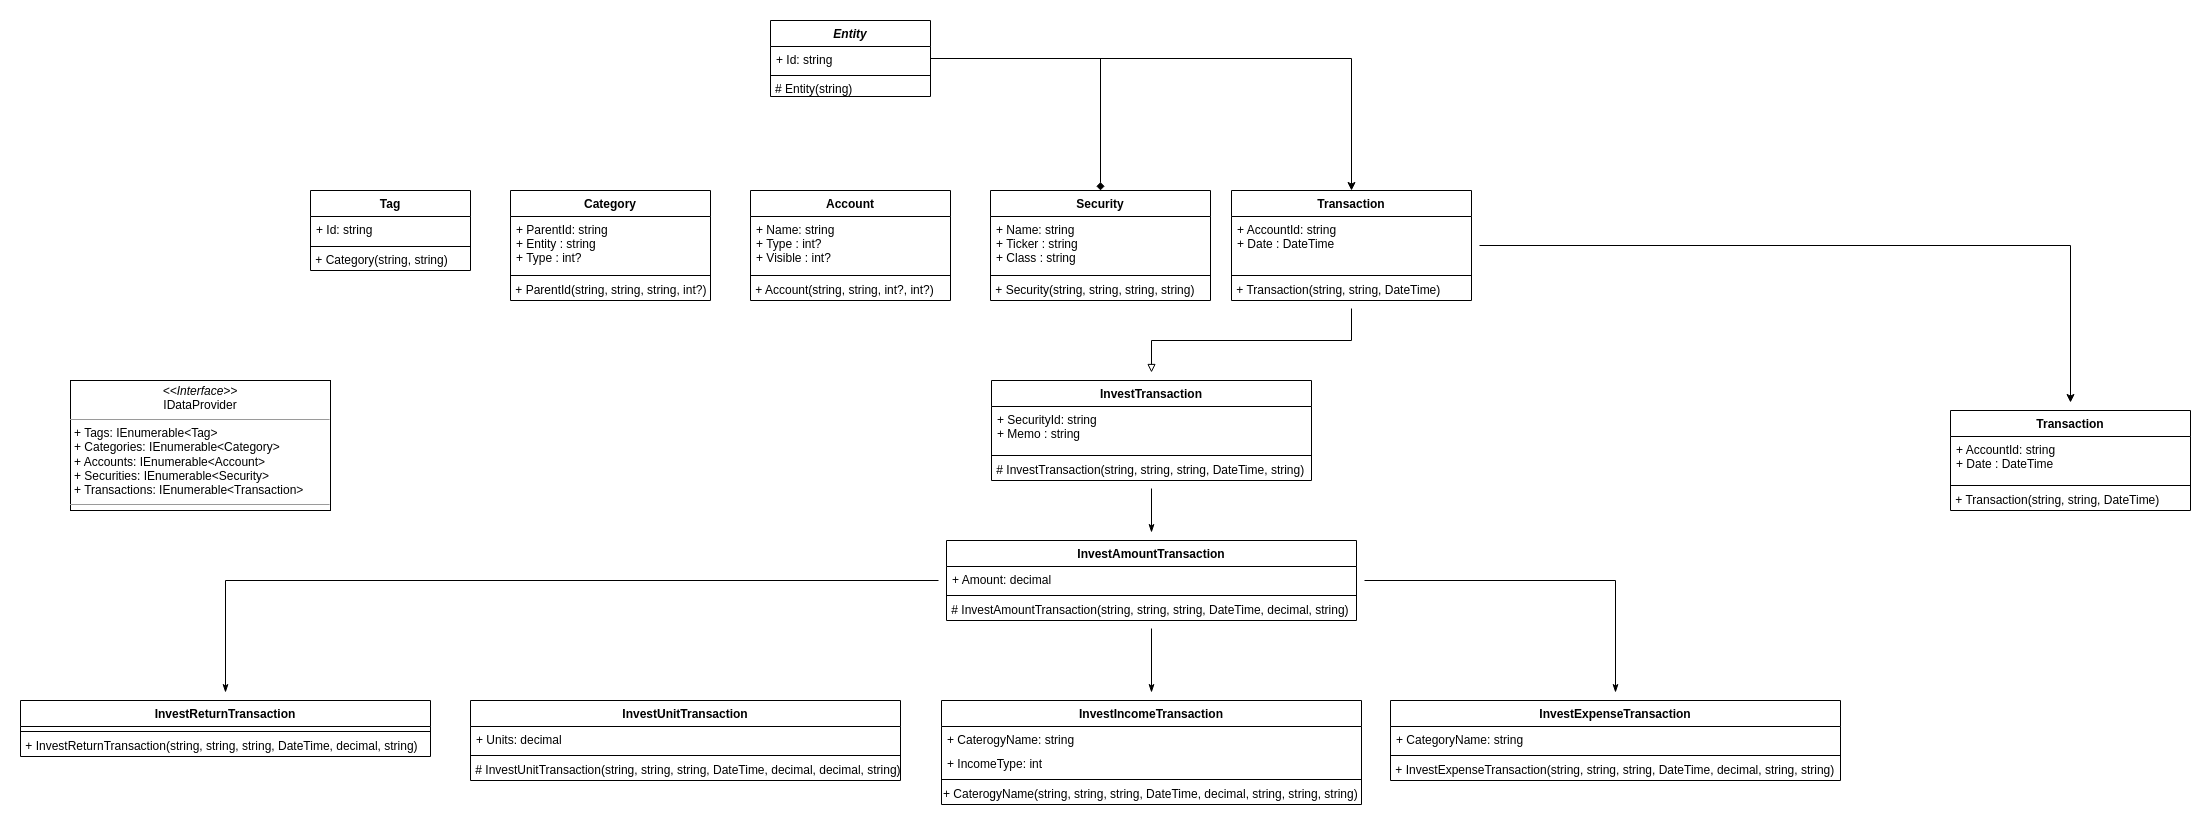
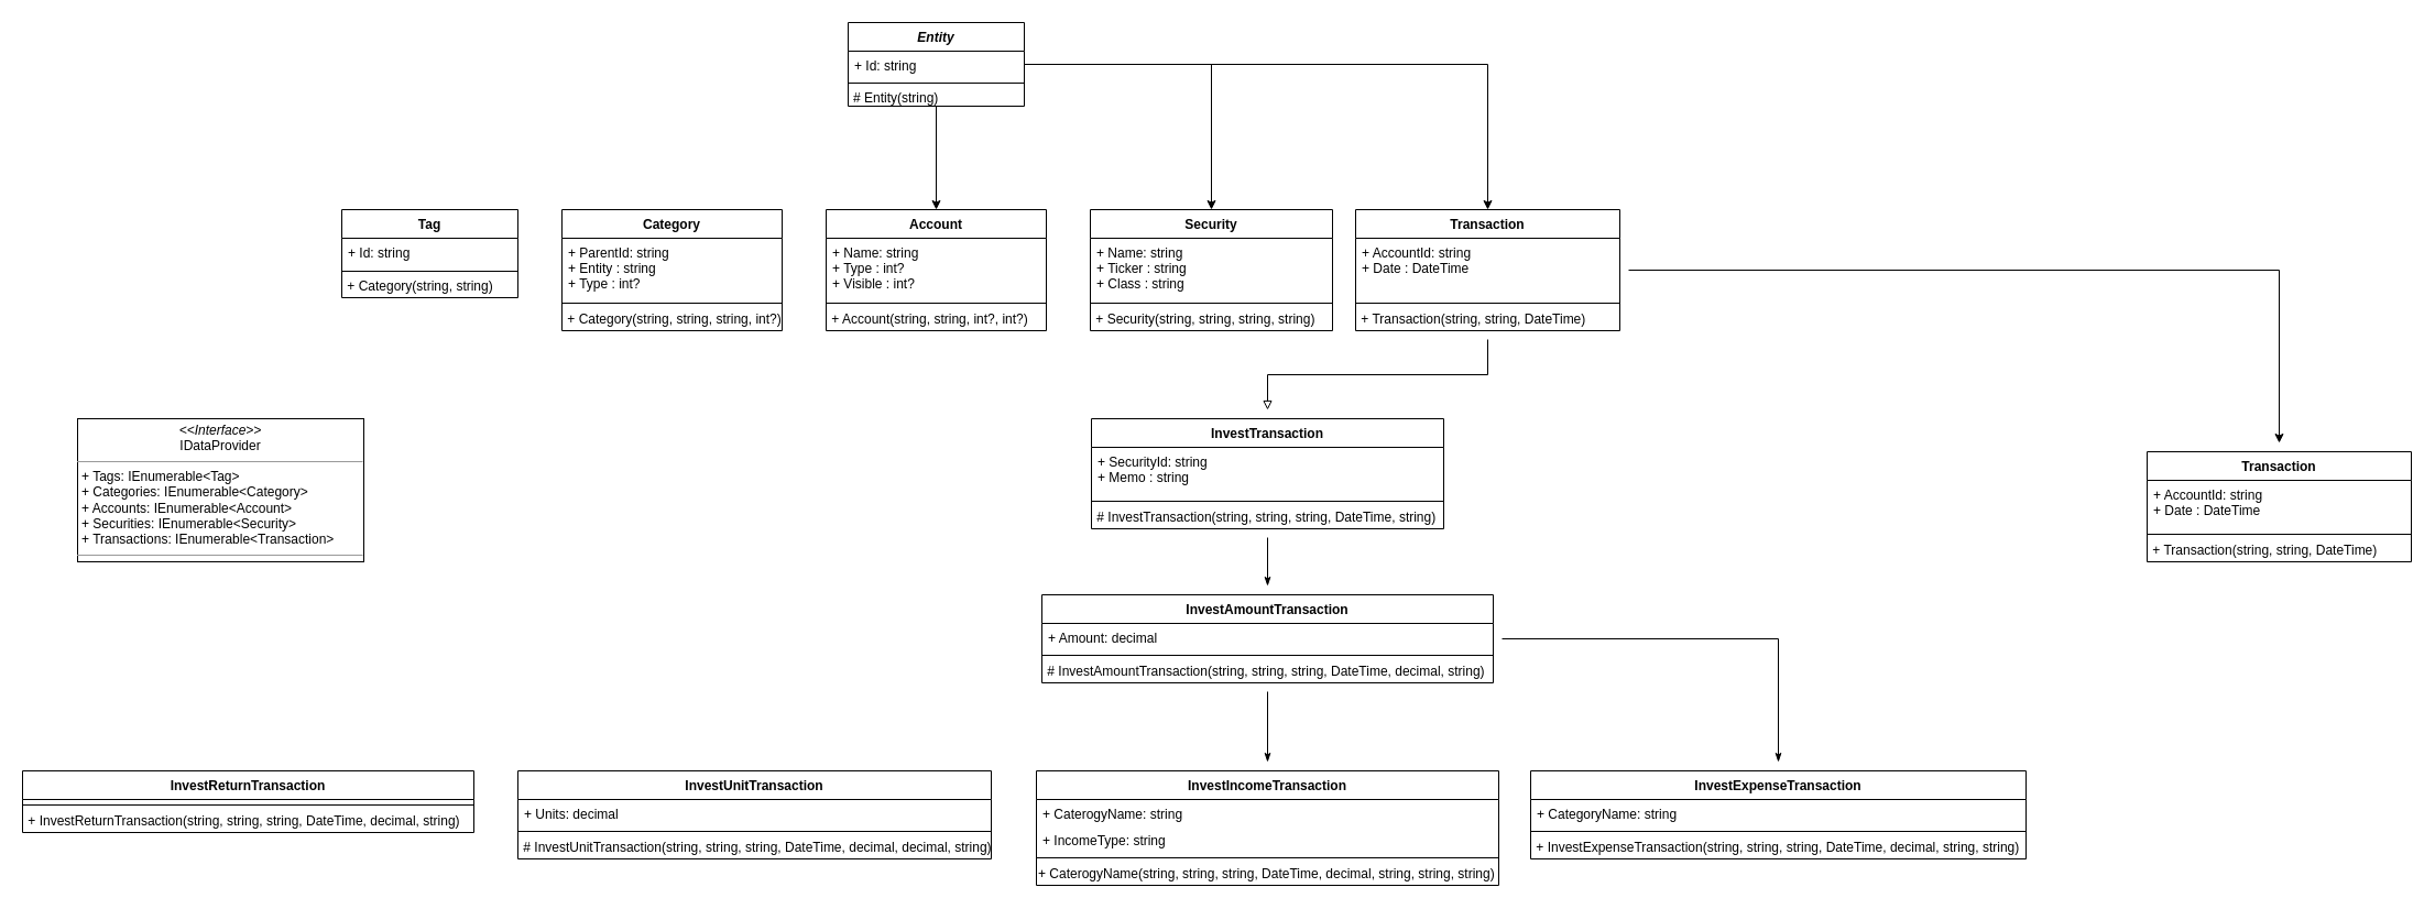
+ <mxCell id="2" value="" style="edgeStyle=orthogonalEdgeStyle;rounded=0;orthogonalLoop=1;jettySize=auto;html=1;entryX=0.5;entryY=0;entryDx=0;entryDy=0;" parent="1" source="5" target="17" edge="1"><mxGeometry relative="1" as="geometry"><mxPoint x="1110" y="100" as="targetPoint" /></mxGeometry></mxCell>
- <mxCell id="3" value="" style="edgeStyle=orthogonalEdgeStyle;rounded=0;orthogonalLoop=1;jettySize=auto;html=1;entryX=0.5;entryY=0;entryDx=0;entryDy=0;endArrow=diamond;" parent="1" source="5" target="21" edge="1"><mxGeometry relative="1" as="geometry"><mxPoint x="1370" y="60" as="targetPoint" /></mxGeometry></mxCell>
+ <mxCell id="3" value="" style="edgeStyle=orthogonalEdgeStyle;rounded=0;orthogonalLoop=1;jettySize=auto;html=1;entryX=0.5;entryY=0;entryDx=0;entryDy=0;" parent="1" source="5" target="21" edge="1"><mxGeometry relative="1" as="geometry"><mxPoint x="1370" y="60" as="targetPoint" /></mxGeometry></mxCell>
- <mxCell id="16" value="&lt;div align=&quot;left&quot;&gt;&amp;nbsp;+ ParentId(string, string, string, int?)&lt;/div&gt;" style="text;html=1;align=left;verticalAlign=middle;resizable=0;points=[];autosize=1;strokeColor=none;fillColor=none;" parent="13" vertex="1"><mxGeometry y="90" width="200" height="20" as="geometry" /></mxCell>
+ <mxCell id="16" value="&lt;div align=&quot;left&quot;&gt;&amp;nbsp;+ Category(string, string, string, int?)&lt;/div&gt;" style="text;html=1;align=left;verticalAlign=middle;resizable=0;points=[];autosize=1;strokeColor=none;fillColor=none;" parent="13" vertex="1"><mxGeometry y="90" width="200" height="20" as="geometry" /></mxCell>
- <mxCell id="43" value="" style="edgeStyle=orthogonalEdgeStyle;rounded=0;orthogonalLoop=1;jettySize=auto;html=1;endArrow=classicThin;endFill=1;sourcePerimeterSpacing=8;targetPerimeterSpacing=8;strokeWidth=1;" edge="1" parent="1" source="44" target="61"><mxGeometry relative="1" as="geometry" /></mxCell>
- <mxCell id="54" value="+ IncomeType: int" style="text;strokeColor=none;fillColor=none;align=left;verticalAlign=top;spacingLeft=4;spacingRight=4;overflow=hidden;rotatable=0;points=[[0,0.5],[1,0.5]];portConstraint=eastwest;" vertex="1" parent="52"><mxGeometry y="50" width="420" height="24" as="geometry" /></mxCell>
+ <mxCell id="54" value="+ IncomeType: string" style="text;strokeColor=none;fillColor=none;align=left;verticalAlign=top;spacingLeft=4;spacingRight=4;overflow=hidden;rotatable=0;points=[[0,0.5],[1,0.5]];portConstraint=eastwest;" vertex="1" parent="52"><mxGeometry y="50" width="420" height="24" as="geometry" /></mxCell>
